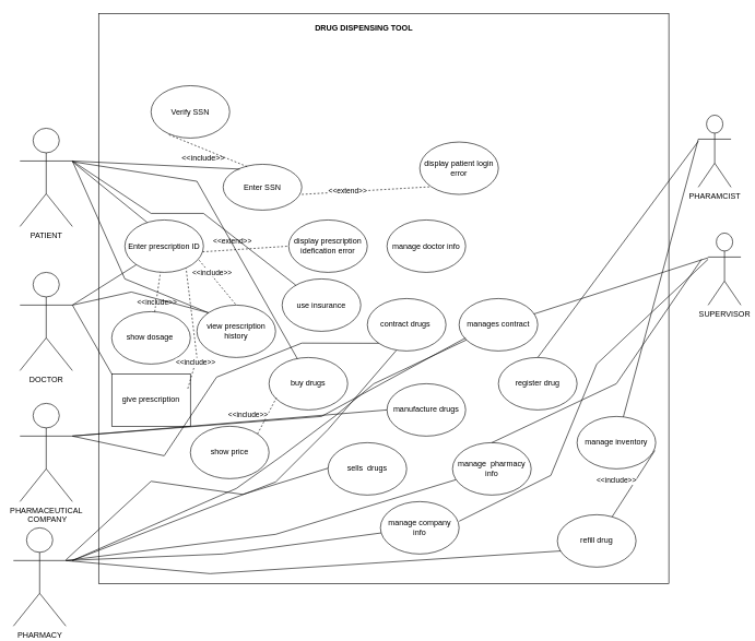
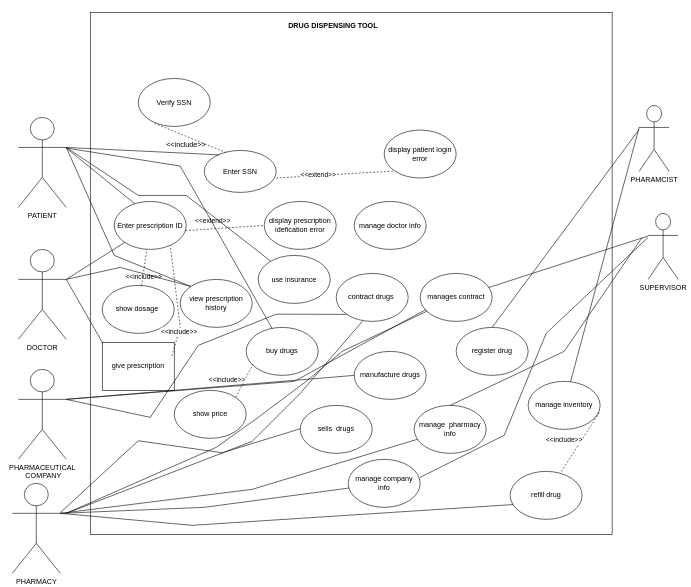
- <mxCell id="38" value="" style="endArrow=none;dashed=1;html=1;rounded=0;entryX=0.5;entryY=0;entryDx=0;entryDy=0;exitX=0.944;exitY=0.767;exitDx=0;exitDy=0;exitPerimeter=0;" parent="1" source="7" target="20" edge="1"><mxGeometry width="50" height="50" relative="1" as="geometry"><mxPoint x="340" y="415" as="sourcePoint" /><mxPoint x="390" y="365" as="targetPoint" /></mxGeometry></mxCell>
- <mxCell id="39" value="&amp;lt;&amp;lt;include&amp;gt;&amp;gt;" style="edgeLabel;html=1;align=center;verticalAlign=middle;resizable=0;points=[];" parent="38" vertex="1" connectable="0"><mxGeometry x="-0.405" y="3" relative="1" as="geometry"><mxPoint as="offset" /></mxGeometry></mxCell>
- <mxCell id="46" value="" style="endArrow=none;dashed=0;html=1;rounded=0;exitX=0.989;exitY=0.65;exitDx=0;exitDy=0;exitPerimeter=0;" parent="1" source="19" target="24" edge="1"><mxGeometry width="50" height="50" relative="1" as="geometry"><mxPoint x="420" y="895" as="sourcePoint" /><mxPoint x="470" y="845" as="targetPoint" /></mxGeometry></mxCell>
+ <mxCell id="46" value="" style="endArrow=none;dashed=1;html=1;rounded=0;exitX=0.989;exitY=0.65;exitDx=0;exitDy=0;exitPerimeter=0;" parent="1" source="19" target="24" edge="1"><mxGeometry width="50" height="50" relative="1" as="geometry"><mxPoint x="420" y="895" as="sourcePoint" /><mxPoint x="470" y="845" as="targetPoint" /></mxGeometry></mxCell>
